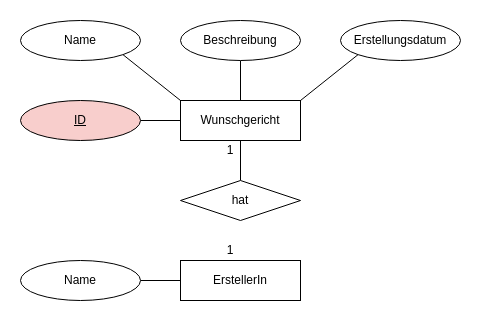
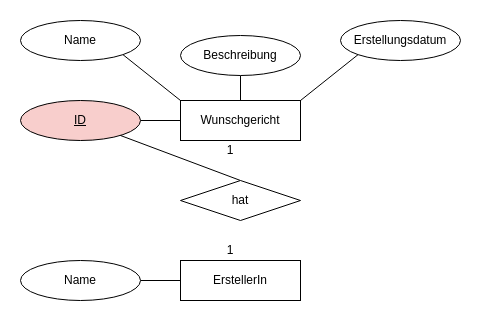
- <mxCell id="4" value="Beschreibung" style="ellipse;whiteSpace=wrap;html=1;align=center;" vertex="1" parent="1"><mxGeometry x="180" y="20" width="120" height="40" as="geometry" /></mxCell>
+ <mxCell id="4" value="Beschreibung" style="ellipse;whiteSpace=wrap;html=1;align=center;" vertex="1" parent="1"><mxGeometry x="180" y="35" width="120" height="40" as="geometry" /></mxCell>
- <mxCell id="12" style="edgeStyle=none;rounded=0;orthogonalLoop=1;jettySize=auto;html=1;exitX=0.5;exitY=0;exitDx=0;exitDy=0;entryX=0.5;entryY=1;entryDx=0;entryDy=0;endArrow=none;endFill=0;" edge="1" parent="1" source="13" target="2"><mxGeometry relative="1" as="geometry" /></mxCell>
+ <mxCell id="12" style="edgeStyle=none;rounded=0;orthogonalLoop=1;jettySize=auto;html=1;exitX=0.5;exitY=0;exitDx=0;exitDy=0;endArrow=none;endFill=0;" edge="1" parent="1" source="13" target="10"><mxGeometry relative="1" as="geometry" /></mxCell>
